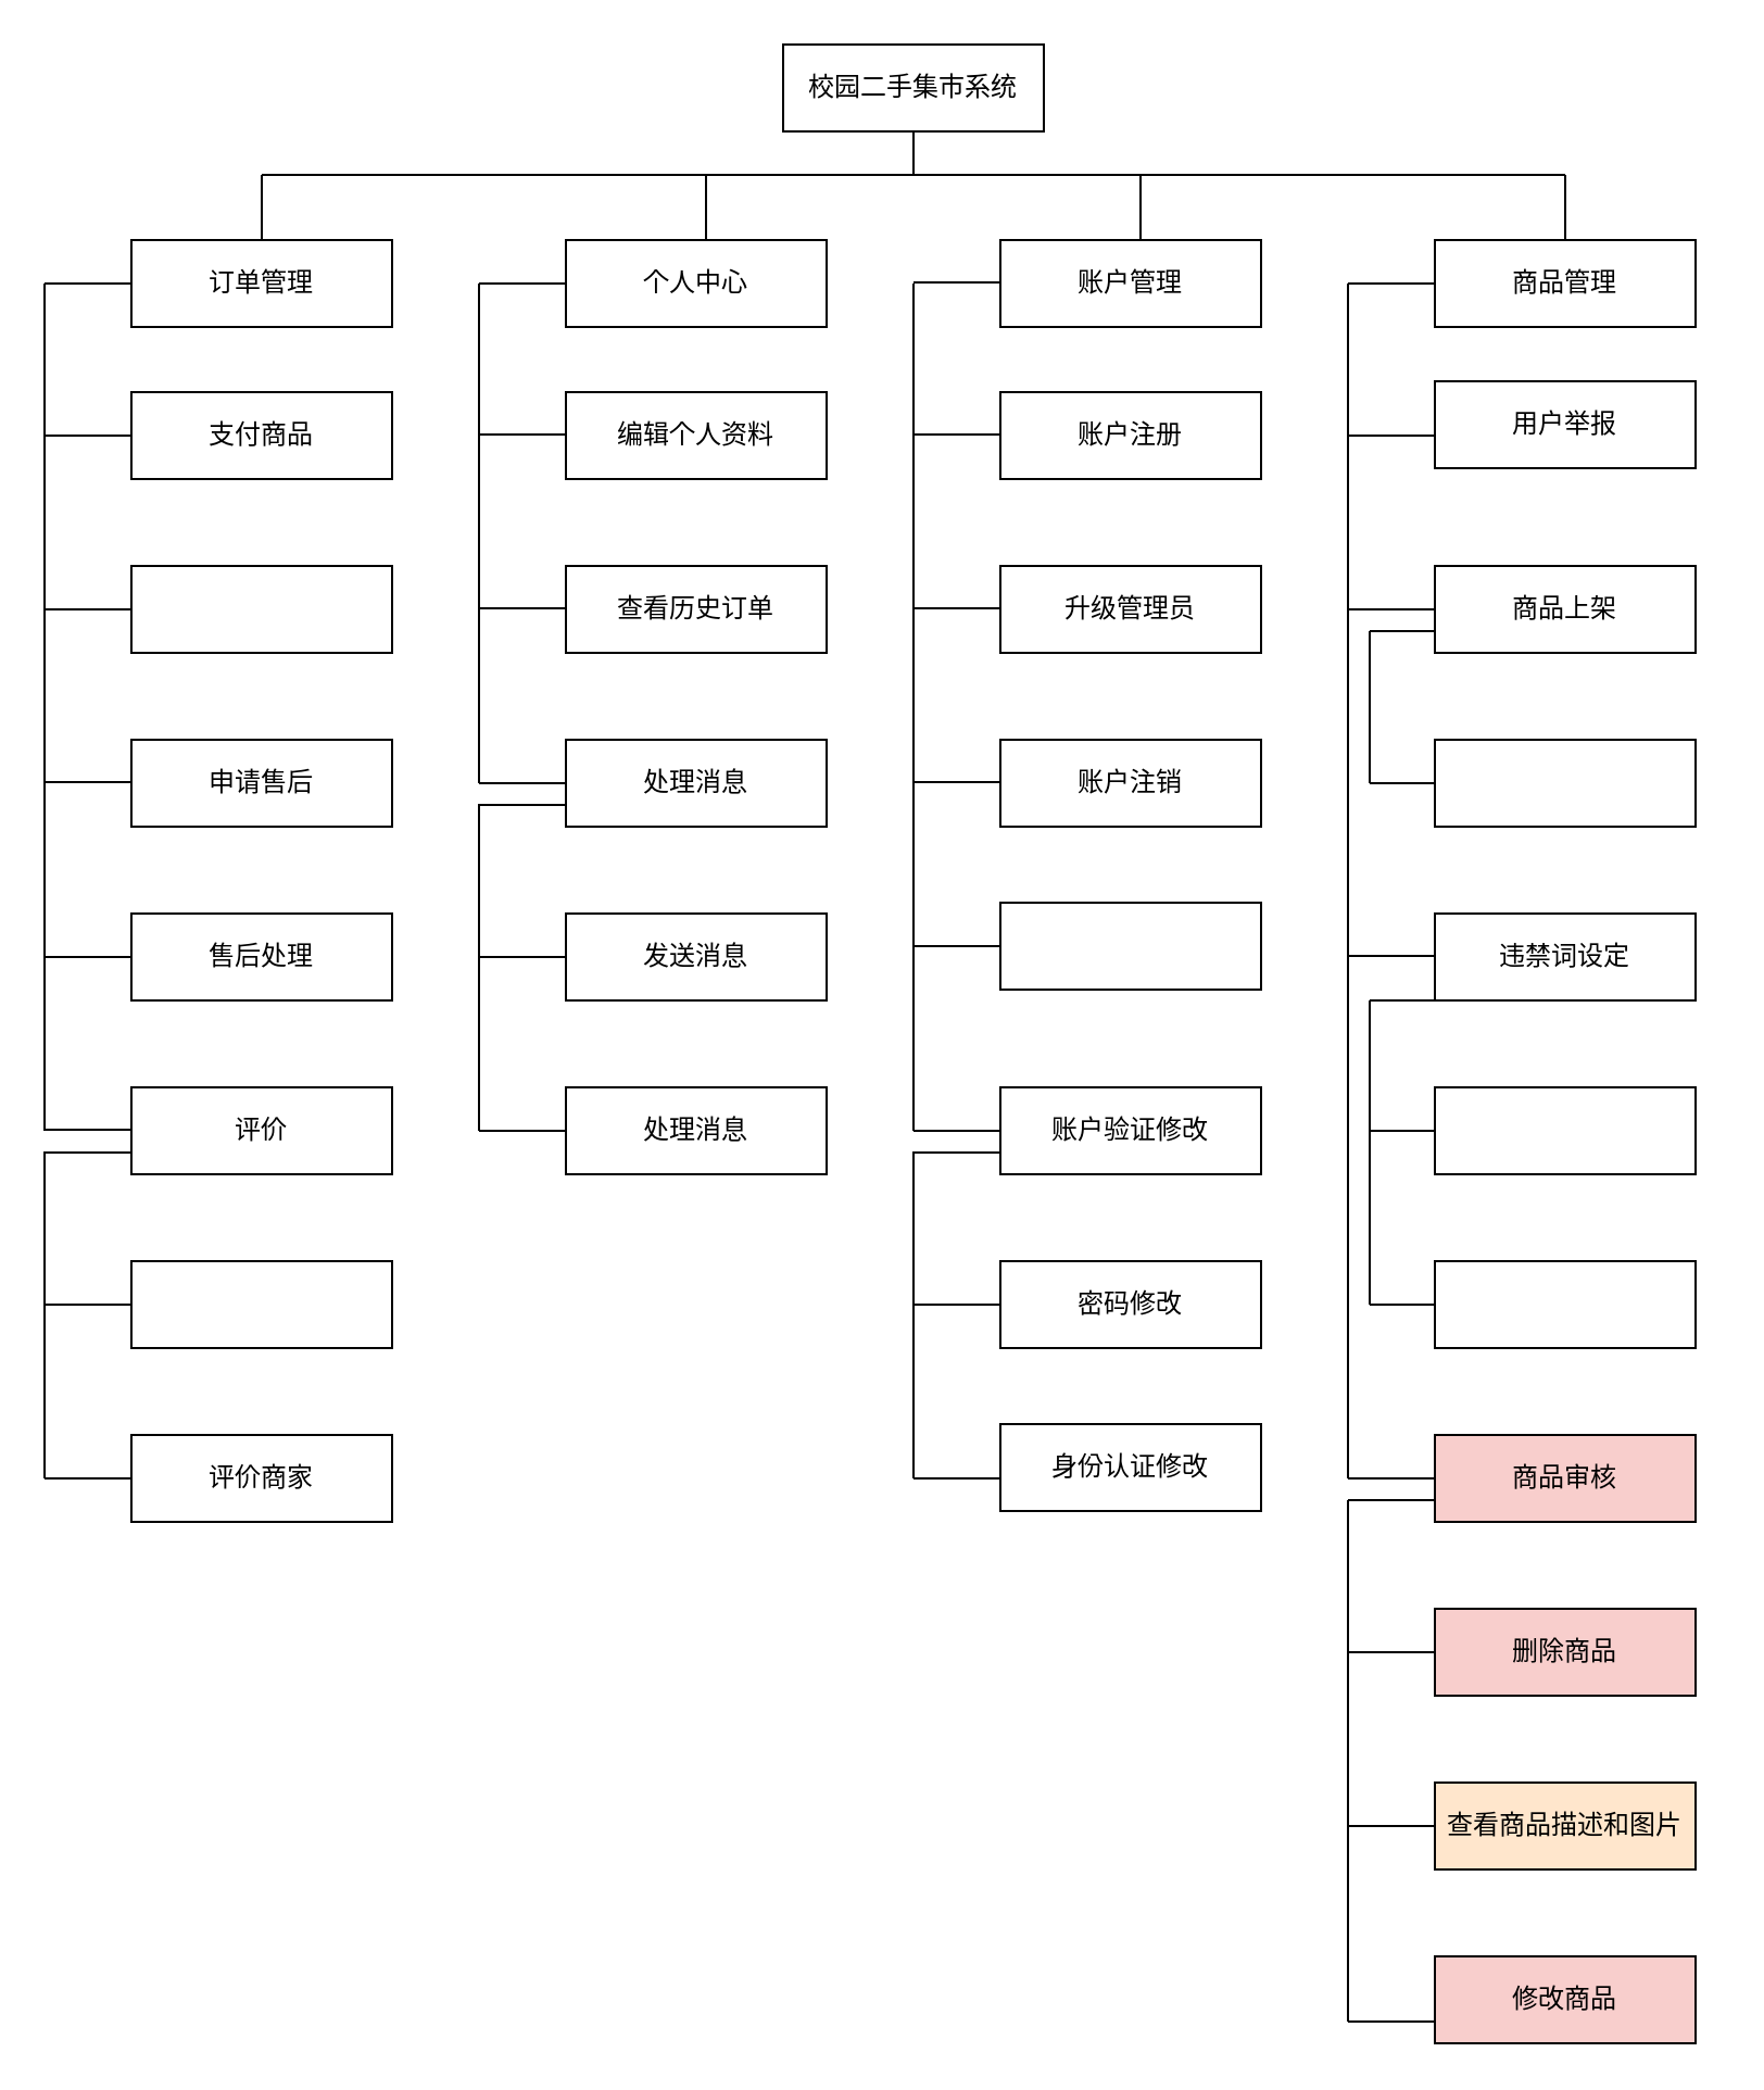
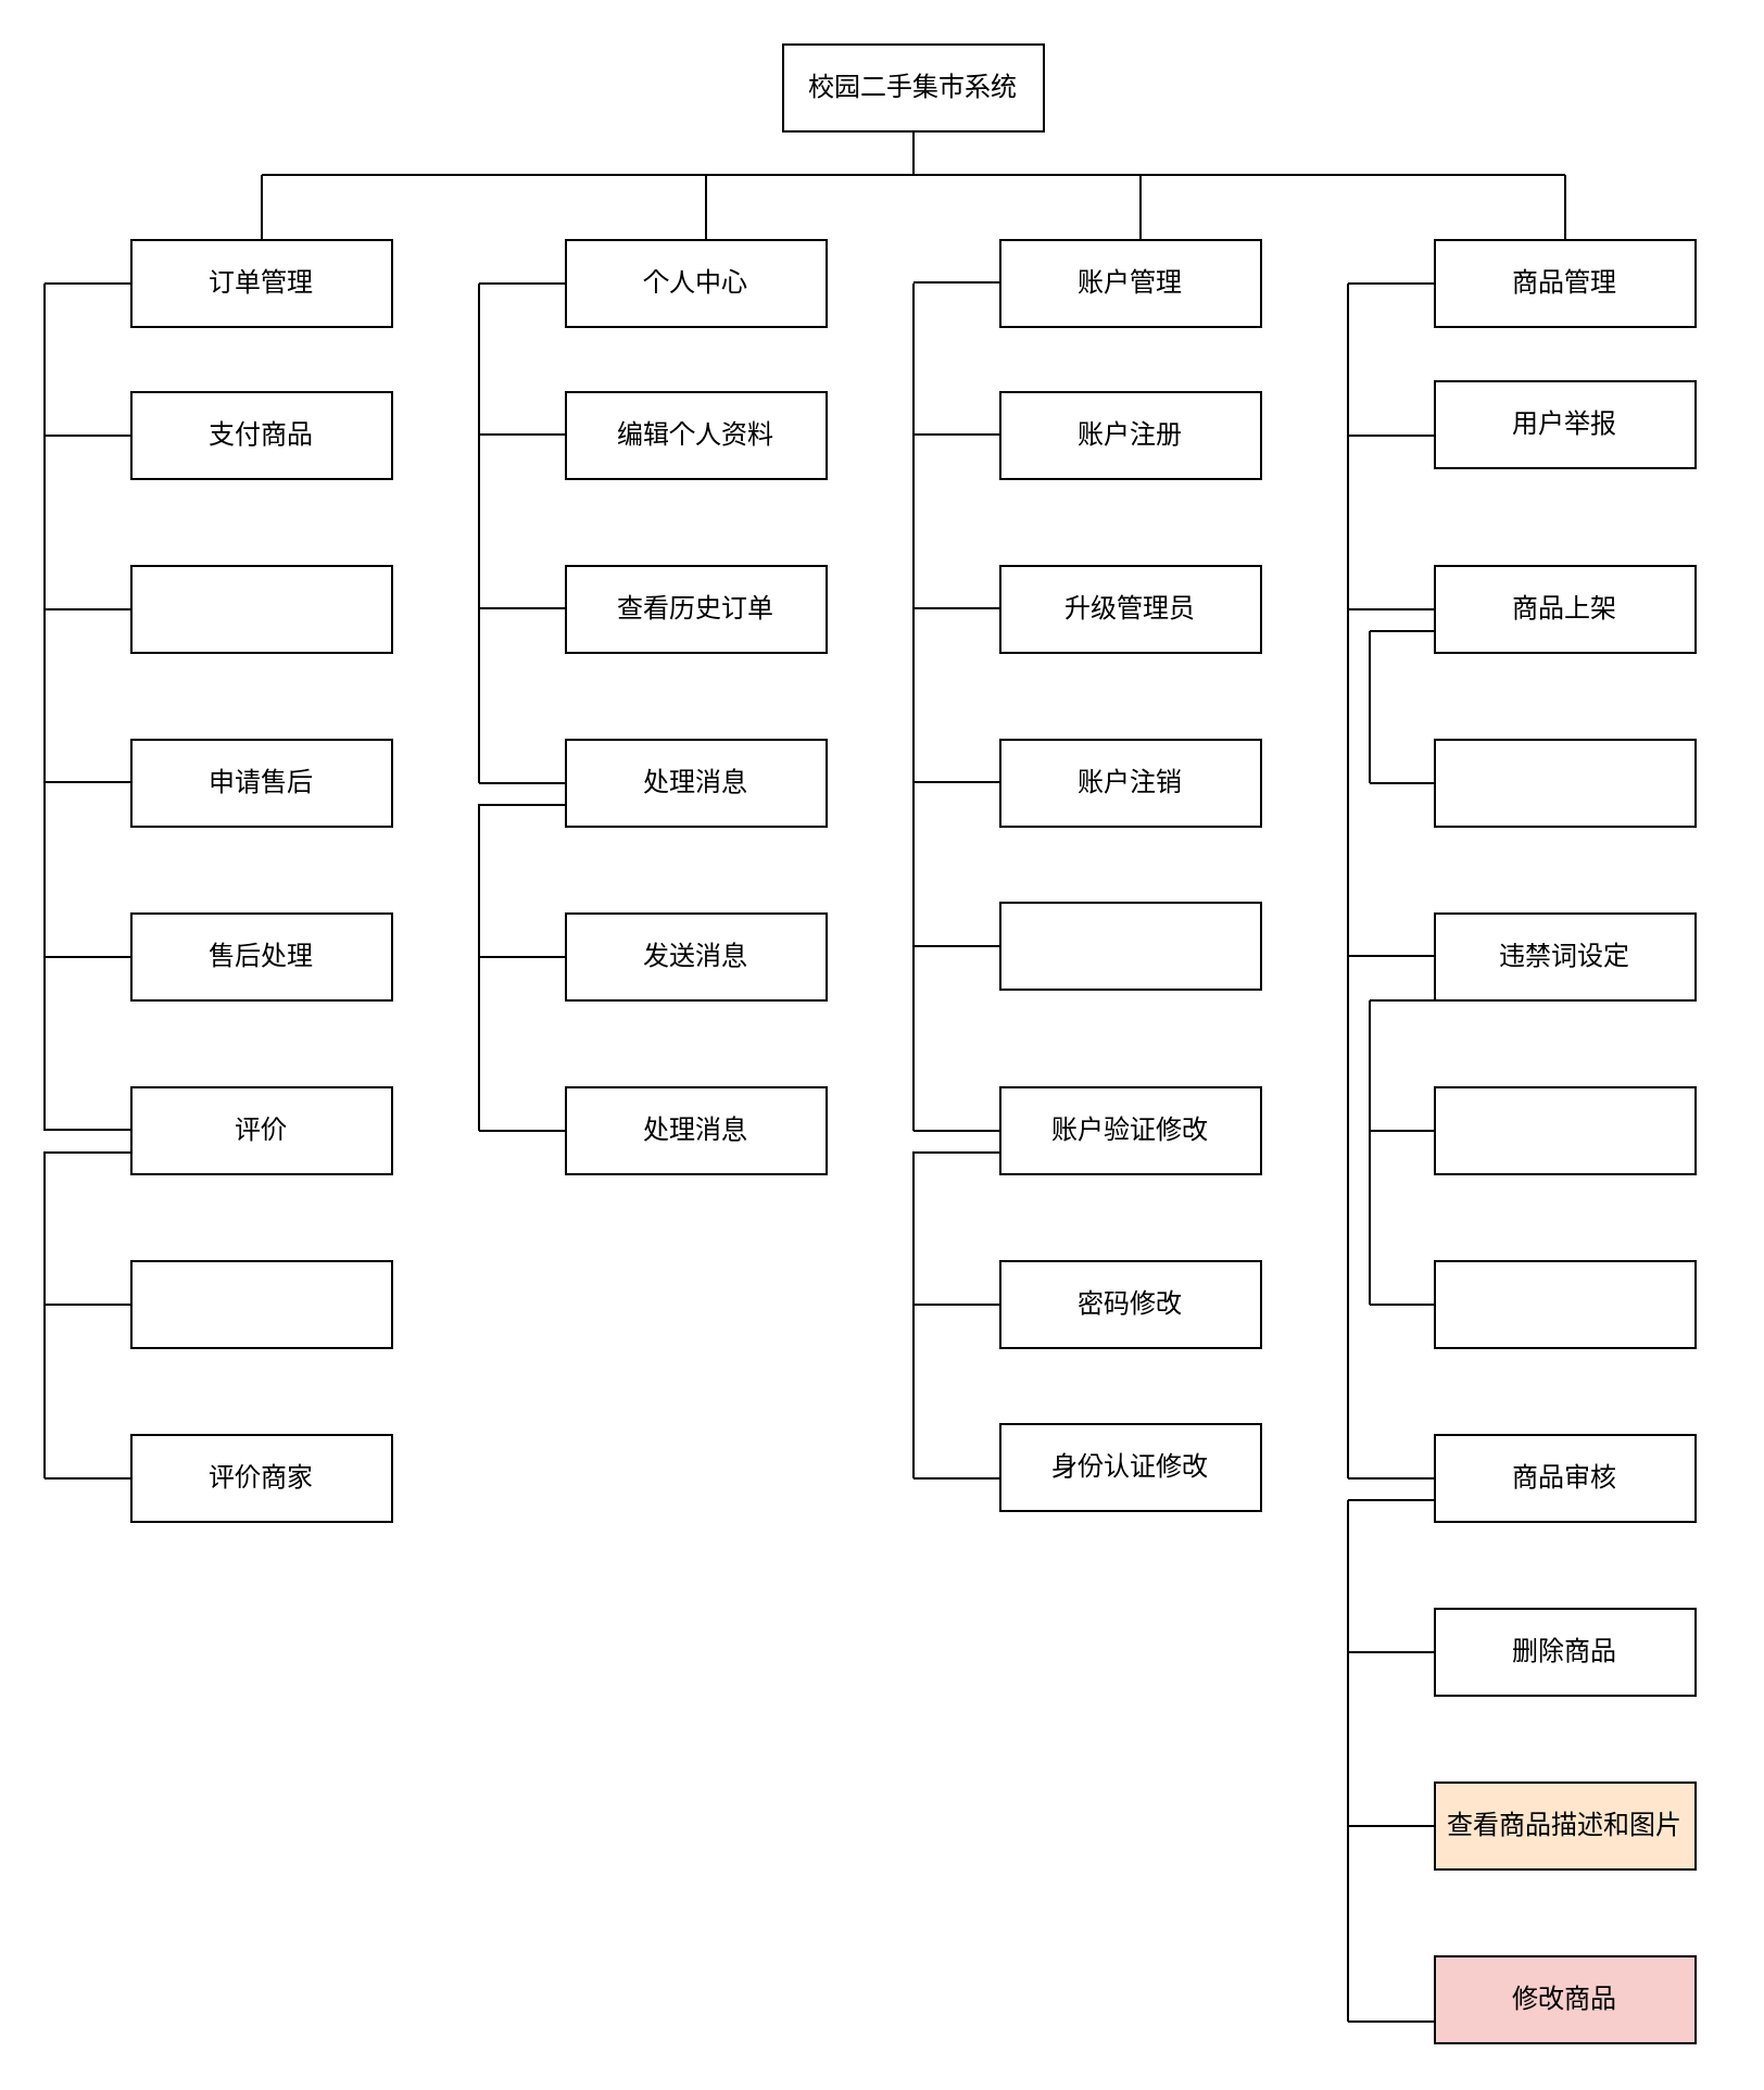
- <mxCell id="149" value="商品审核" style="rounded=0;whiteSpace=wrap;html=1;movable=1;resizable=1;rotatable=1;deletable=1;editable=1;locked=0;connectable=1;fillColor=#f8cecc;" vertex="1" parent="148"><mxGeometry width="120" height="40" as="geometry" /></mxCell>
+ <mxCell id="149" value="商品审核" style="rounded=0;whiteSpace=wrap;html=1;movable=1;resizable=1;rotatable=1;deletable=1;editable=1;locked=0;connectable=1;" vertex="1" parent="148"><mxGeometry width="120" height="40" as="geometry" /></mxCell>
- <mxCell id="158" value="删除商品" style="rounded=0;whiteSpace=wrap;html=1;movable=1;resizable=1;rotatable=1;deletable=1;editable=1;locked=0;connectable=1;fillColor=#f8cecc;" vertex="1" parent="157"><mxGeometry width="120" height="40" as="geometry" /></mxCell>
+ <mxCell id="158" value="删除商品" style="rounded=0;whiteSpace=wrap;html=1;movable=1;resizable=1;rotatable=1;deletable=1;editable=1;locked=0;connectable=1;" vertex="1" parent="157"><mxGeometry width="120" height="40" as="geometry" /></mxCell>
